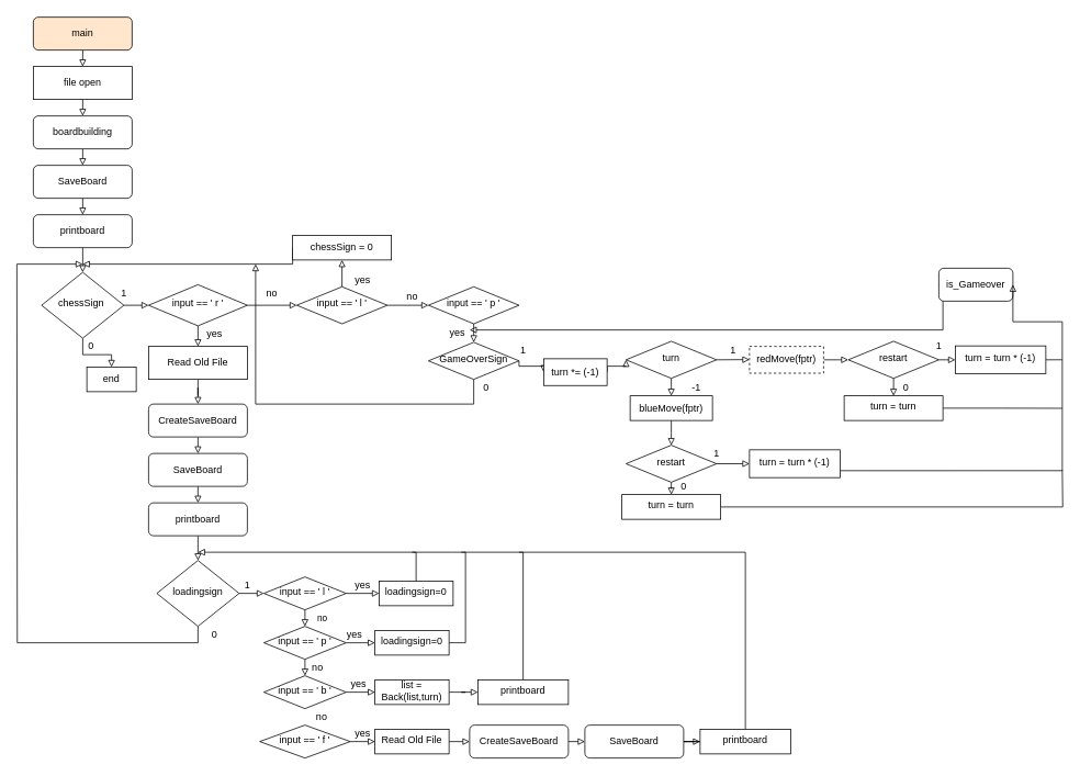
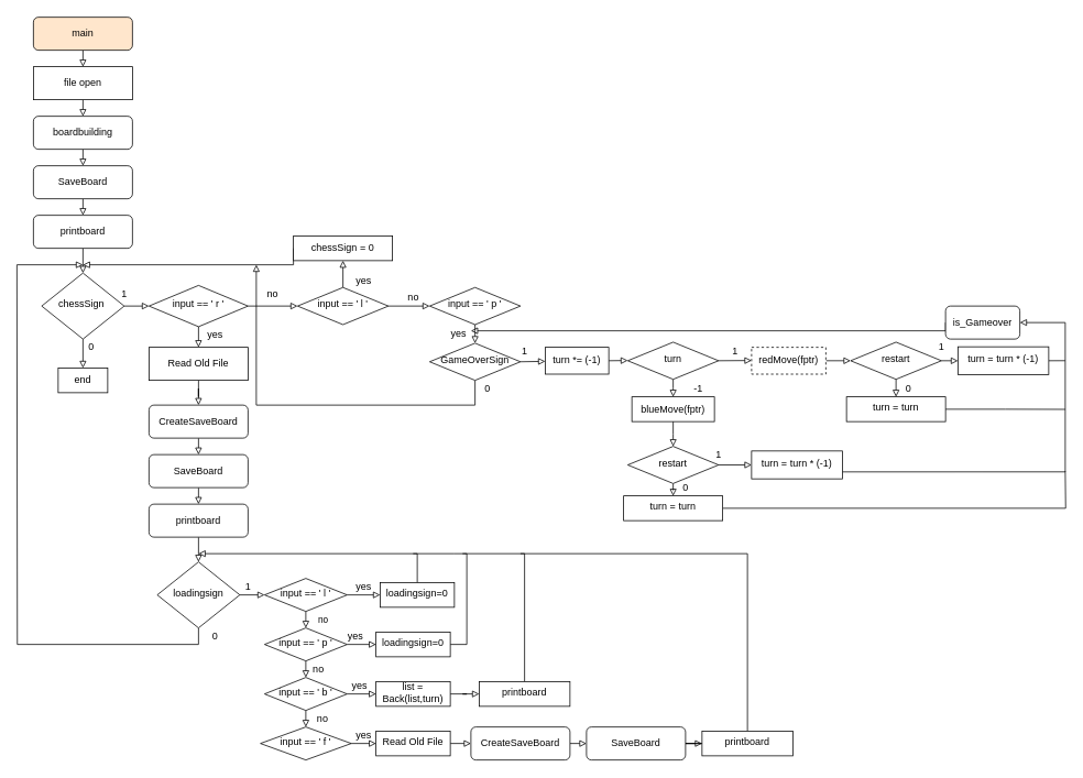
- <mxCell id="13" value="is_Gameover" style="rounded=1;whiteSpace=wrap;html=1;" parent="1" vertex="1"><mxGeometry x="1140" y="325" width="90" height="40" as="geometry" /></mxCell>
+ <mxCell id="13" value="is_Gameover" style="rounded=1;whiteSpace=wrap;html=1;" parent="1" vertex="1"><mxGeometry x="1145" y="370" width="90" height="40" as="geometry" /></mxCell>
- <mxCell id="98" value="turn *= (-1)" style="rounded=0;whiteSpace=wrap;html=1;" parent="1" vertex="1"><mxGeometry x="660" y="435" width="77" height="32.5" as="geometry" /></mxCell>
+ <mxCell id="98" value="turn *= (-1)" style="rounded=0;whiteSpace=wrap;html=1;" parent="1" vertex="1"><mxGeometry x="660" y="420" width="77" height="32.5" as="geometry" /></mxCell>
- <mxCell id="20" value="end" style="rounded=0;whiteSpace=wrap;html=1;" parent="1" vertex="1"><mxGeometry x="105" y="445" width="60" height="30" as="geometry" /></mxCell>
+ <mxCell id="20" value="end" style="rounded=0;whiteSpace=wrap;html=1;" parent="1" vertex="1"><mxGeometry x="70" y="445" width="60" height="30" as="geometry" /></mxCell>
+ <mxCell id="51" style="edgeStyle=orthogonalEdgeStyle;rounded=0;orthogonalLoop=1;jettySize=auto;html=1;exitX=0.5;exitY=1;exitDx=0;exitDy=0;entryX=0.5;entryY=0;entryDx=0;entryDy=0;endArrow=block;endFill=0;" parent="1" source="53" target="47" edge="1"><mxGeometry relative="1" as="geometry" /></mxCell>
